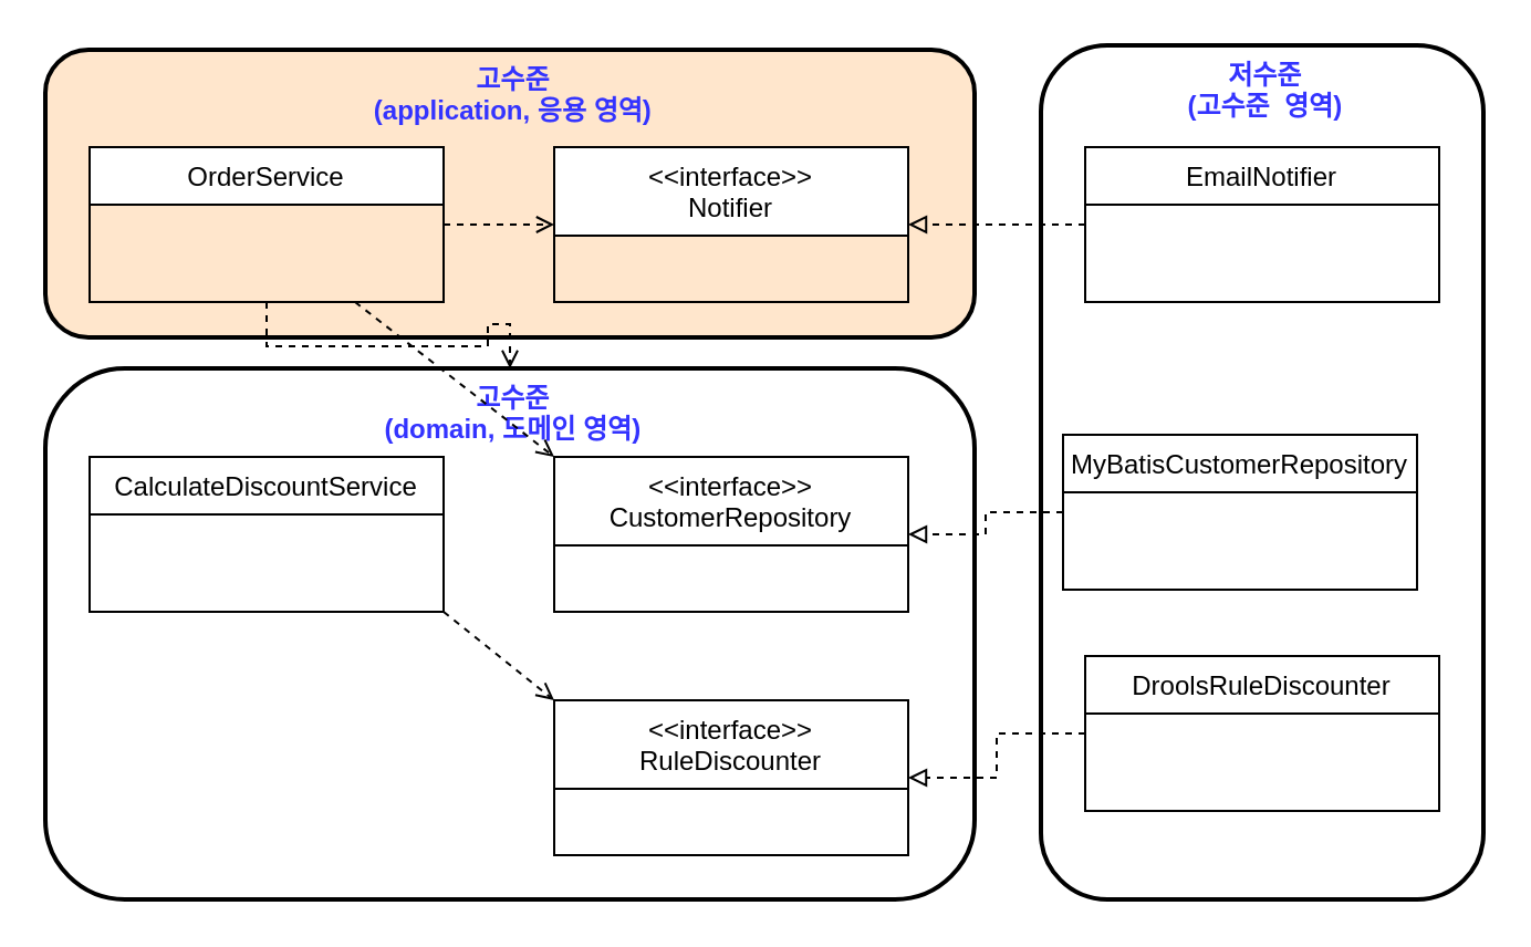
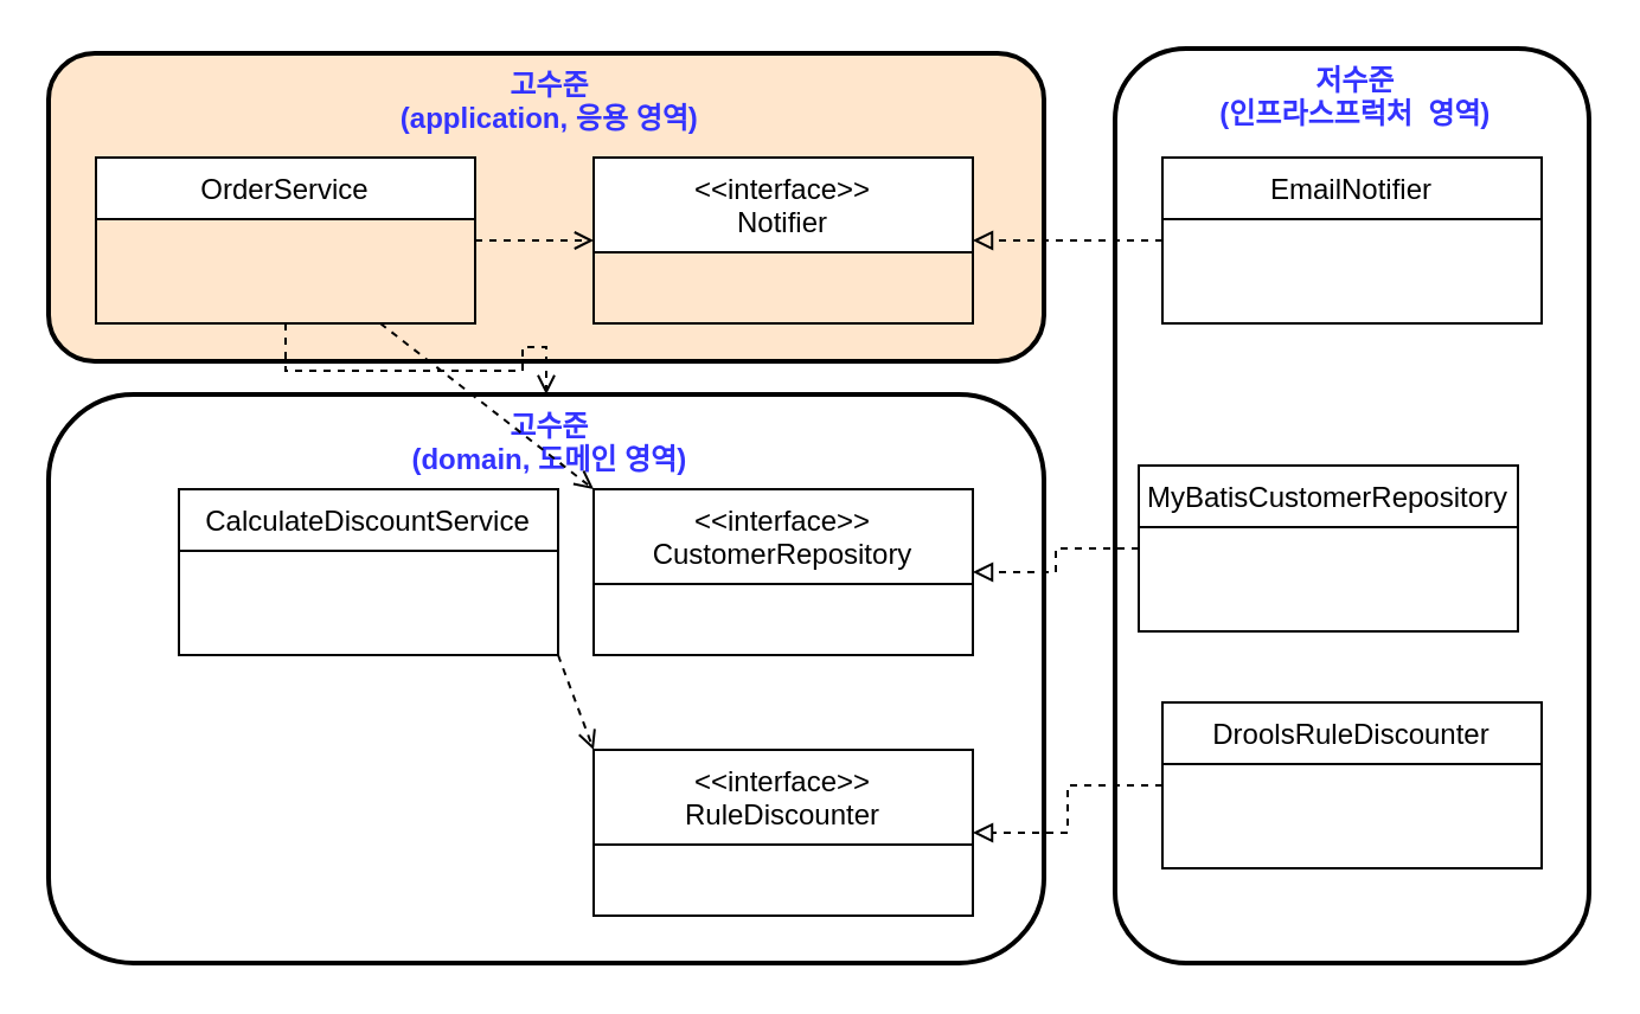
- <mxCell id="2" value="&lt;font color=&quot;#3333ff&quot;&gt;&amp;nbsp;&lt;b&gt;저수준&lt;/b&gt;&lt;/font&gt;&lt;div&gt;&lt;b&gt;&lt;font color=&quot;#3333ff&quot;&gt;&amp;nbsp;(고수준&amp;nbsp; 영역)&lt;/font&gt;&lt;/b&gt;&lt;/div&gt;" style="rounded=1;whiteSpace=wrap;html=1;align=center;verticalAlign=top;strokeWidth=2;" parent="1" vertex="1"><mxGeometry x="470" y="20" width="200" height="386" as="geometry" /></mxCell>
+ <mxCell id="2" value="&lt;font color=&quot;#3333ff&quot;&gt;&amp;nbsp;&lt;b&gt;저수준&lt;/b&gt;&lt;/font&gt;&lt;div&gt;&lt;b&gt;&lt;font color=&quot;#3333ff&quot;&gt;&amp;nbsp;(인프라스프럭처&amp;nbsp; 영역)&lt;/font&gt;&lt;/b&gt;&lt;/div&gt;" style="rounded=1;whiteSpace=wrap;html=1;align=center;verticalAlign=top;strokeWidth=2;" parent="1" vertex="1"><mxGeometry x="470" y="20" width="200" height="386" as="geometry" /></mxCell>
- <mxCell id="11" value="CalculateDiscountService" style="swimlane;fontStyle=0;align=center;verticalAlign=top;childLayout=stackLayout;horizontal=1;startSize=26;horizontalStack=0;resizeParent=1;resizeLast=0;collapsible=1;marginBottom=0;rounded=0;shadow=0;strokeWidth=1;" parent="1" vertex="1"><mxGeometry x="40" y="206" width="160" height="70" as="geometry"><mxRectangle x="340" y="380" width="170" height="26" as="alternateBounds" /></mxGeometry></mxCell>
+ <mxCell id="11" value="CalculateDiscountService" style="swimlane;fontStyle=0;align=center;verticalAlign=top;childLayout=stackLayout;horizontal=1;startSize=26;horizontalStack=0;resizeParent=1;resizeLast=0;collapsible=1;marginBottom=0;rounded=0;shadow=0;strokeWidth=1;" parent="1" vertex="1"><mxGeometry x="75" y="206" width="160" height="70" as="geometry"><mxRectangle x="340" y="380" width="170" height="26" as="alternateBounds" /></mxGeometry></mxCell>
